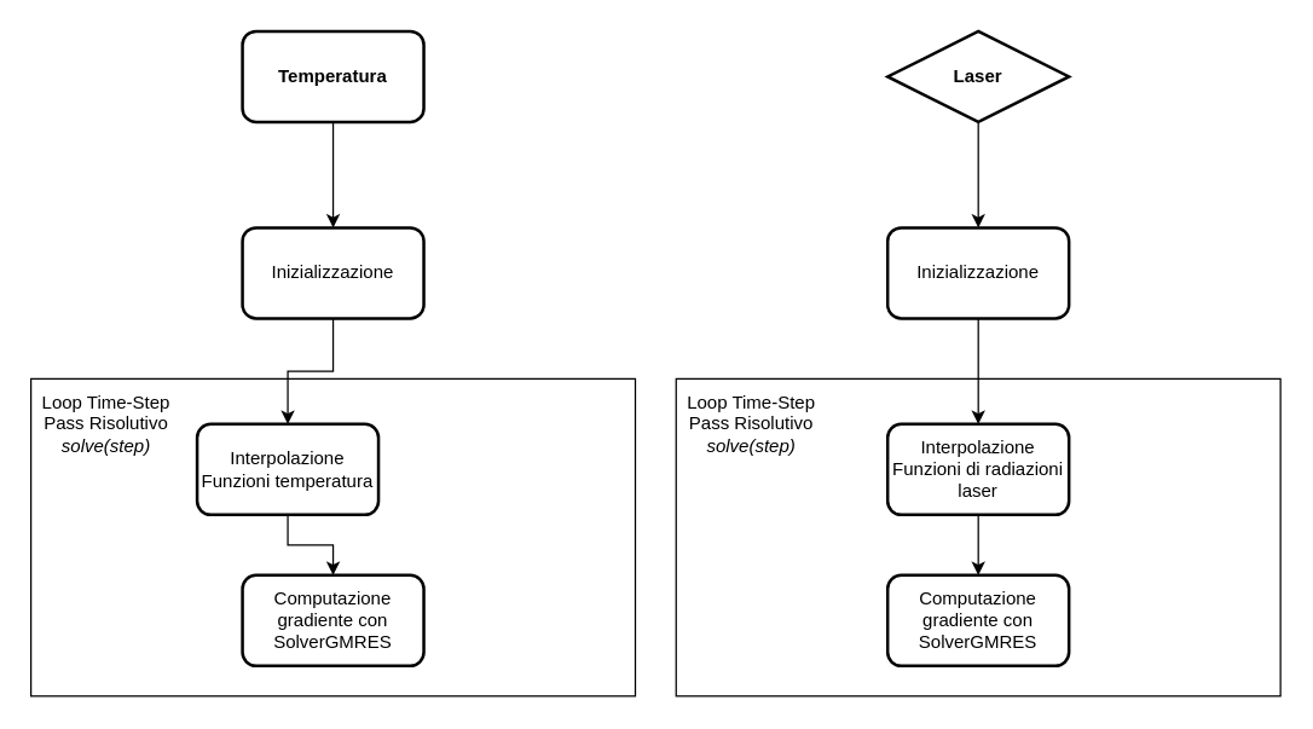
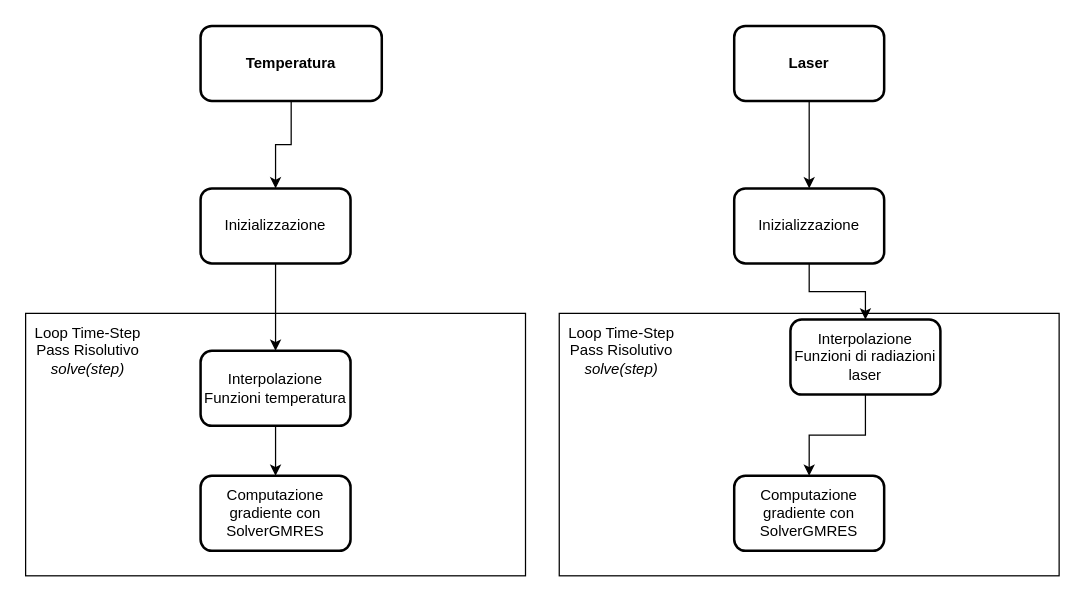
- <mxCell id="4" value="Temperatura" style="rounded=1;whiteSpace=wrap;html=1;strokeWidth=2;fontStyle=1" parent="1" vertex="1"><mxGeometry x="160" y="20" width="120" height="60" as="geometry" /></mxCell>
+ <mxCell id="4" value="Temperatura" style="rounded=1;whiteSpace=wrap;html=1;strokeWidth=2;fontStyle=1" parent="1" vertex="1"><mxGeometry x="160" y="20" width="145" height="60" as="geometry" /></mxCell>
- <mxCell id="13" value="Laser" style="rhombus;whiteSpace=wrap;html=1;strokeWidth=2;fontStyle=1;" vertex="1" parent="1"><mxGeometry x="587" y="20" width="120" height="60" as="geometry" /></mxCell>
+ <mxCell id="13" value="Laser" style="rounded=1;whiteSpace=wrap;html=1;strokeWidth=2;fontStyle=1" vertex="1" parent="1"><mxGeometry x="587" y="20" width="120" height="60" as="geometry" /></mxCell>
- <mxCell id="8" value="Interpolazione&lt;br&gt;Funzioni temperatura" style="whiteSpace=wrap;html=1;rounded=1;strokeWidth=2;fontStyle=0" parent="1" vertex="1"><mxGeometry x="130" y="280" width="120" height="60" as="geometry" /></mxCell>
+ <mxCell id="8" value="Interpolazione&lt;br&gt;Funzioni temperatura" style="whiteSpace=wrap;html=1;rounded=1;strokeWidth=2;fontStyle=0" parent="1" vertex="1"><mxGeometry x="160" y="280" width="120" height="60" as="geometry" /></mxCell>
- <mxCell id="17" value="Interpolazione&lt;br&gt;Funzioni di radiazioni laser" style="whiteSpace=wrap;html=1;rounded=1;strokeWidth=2;fontStyle=0" vertex="1" parent="1"><mxGeometry x="587" y="280" width="120" height="60" as="geometry" /></mxCell>
+ <mxCell id="17" value="Interpolazione&lt;br&gt;Funzioni di radiazioni laser" style="whiteSpace=wrap;html=1;rounded=1;strokeWidth=2;fontStyle=0" vertex="1" parent="1"><mxGeometry x="632" y="255" width="120" height="60" as="geometry" /></mxCell>
